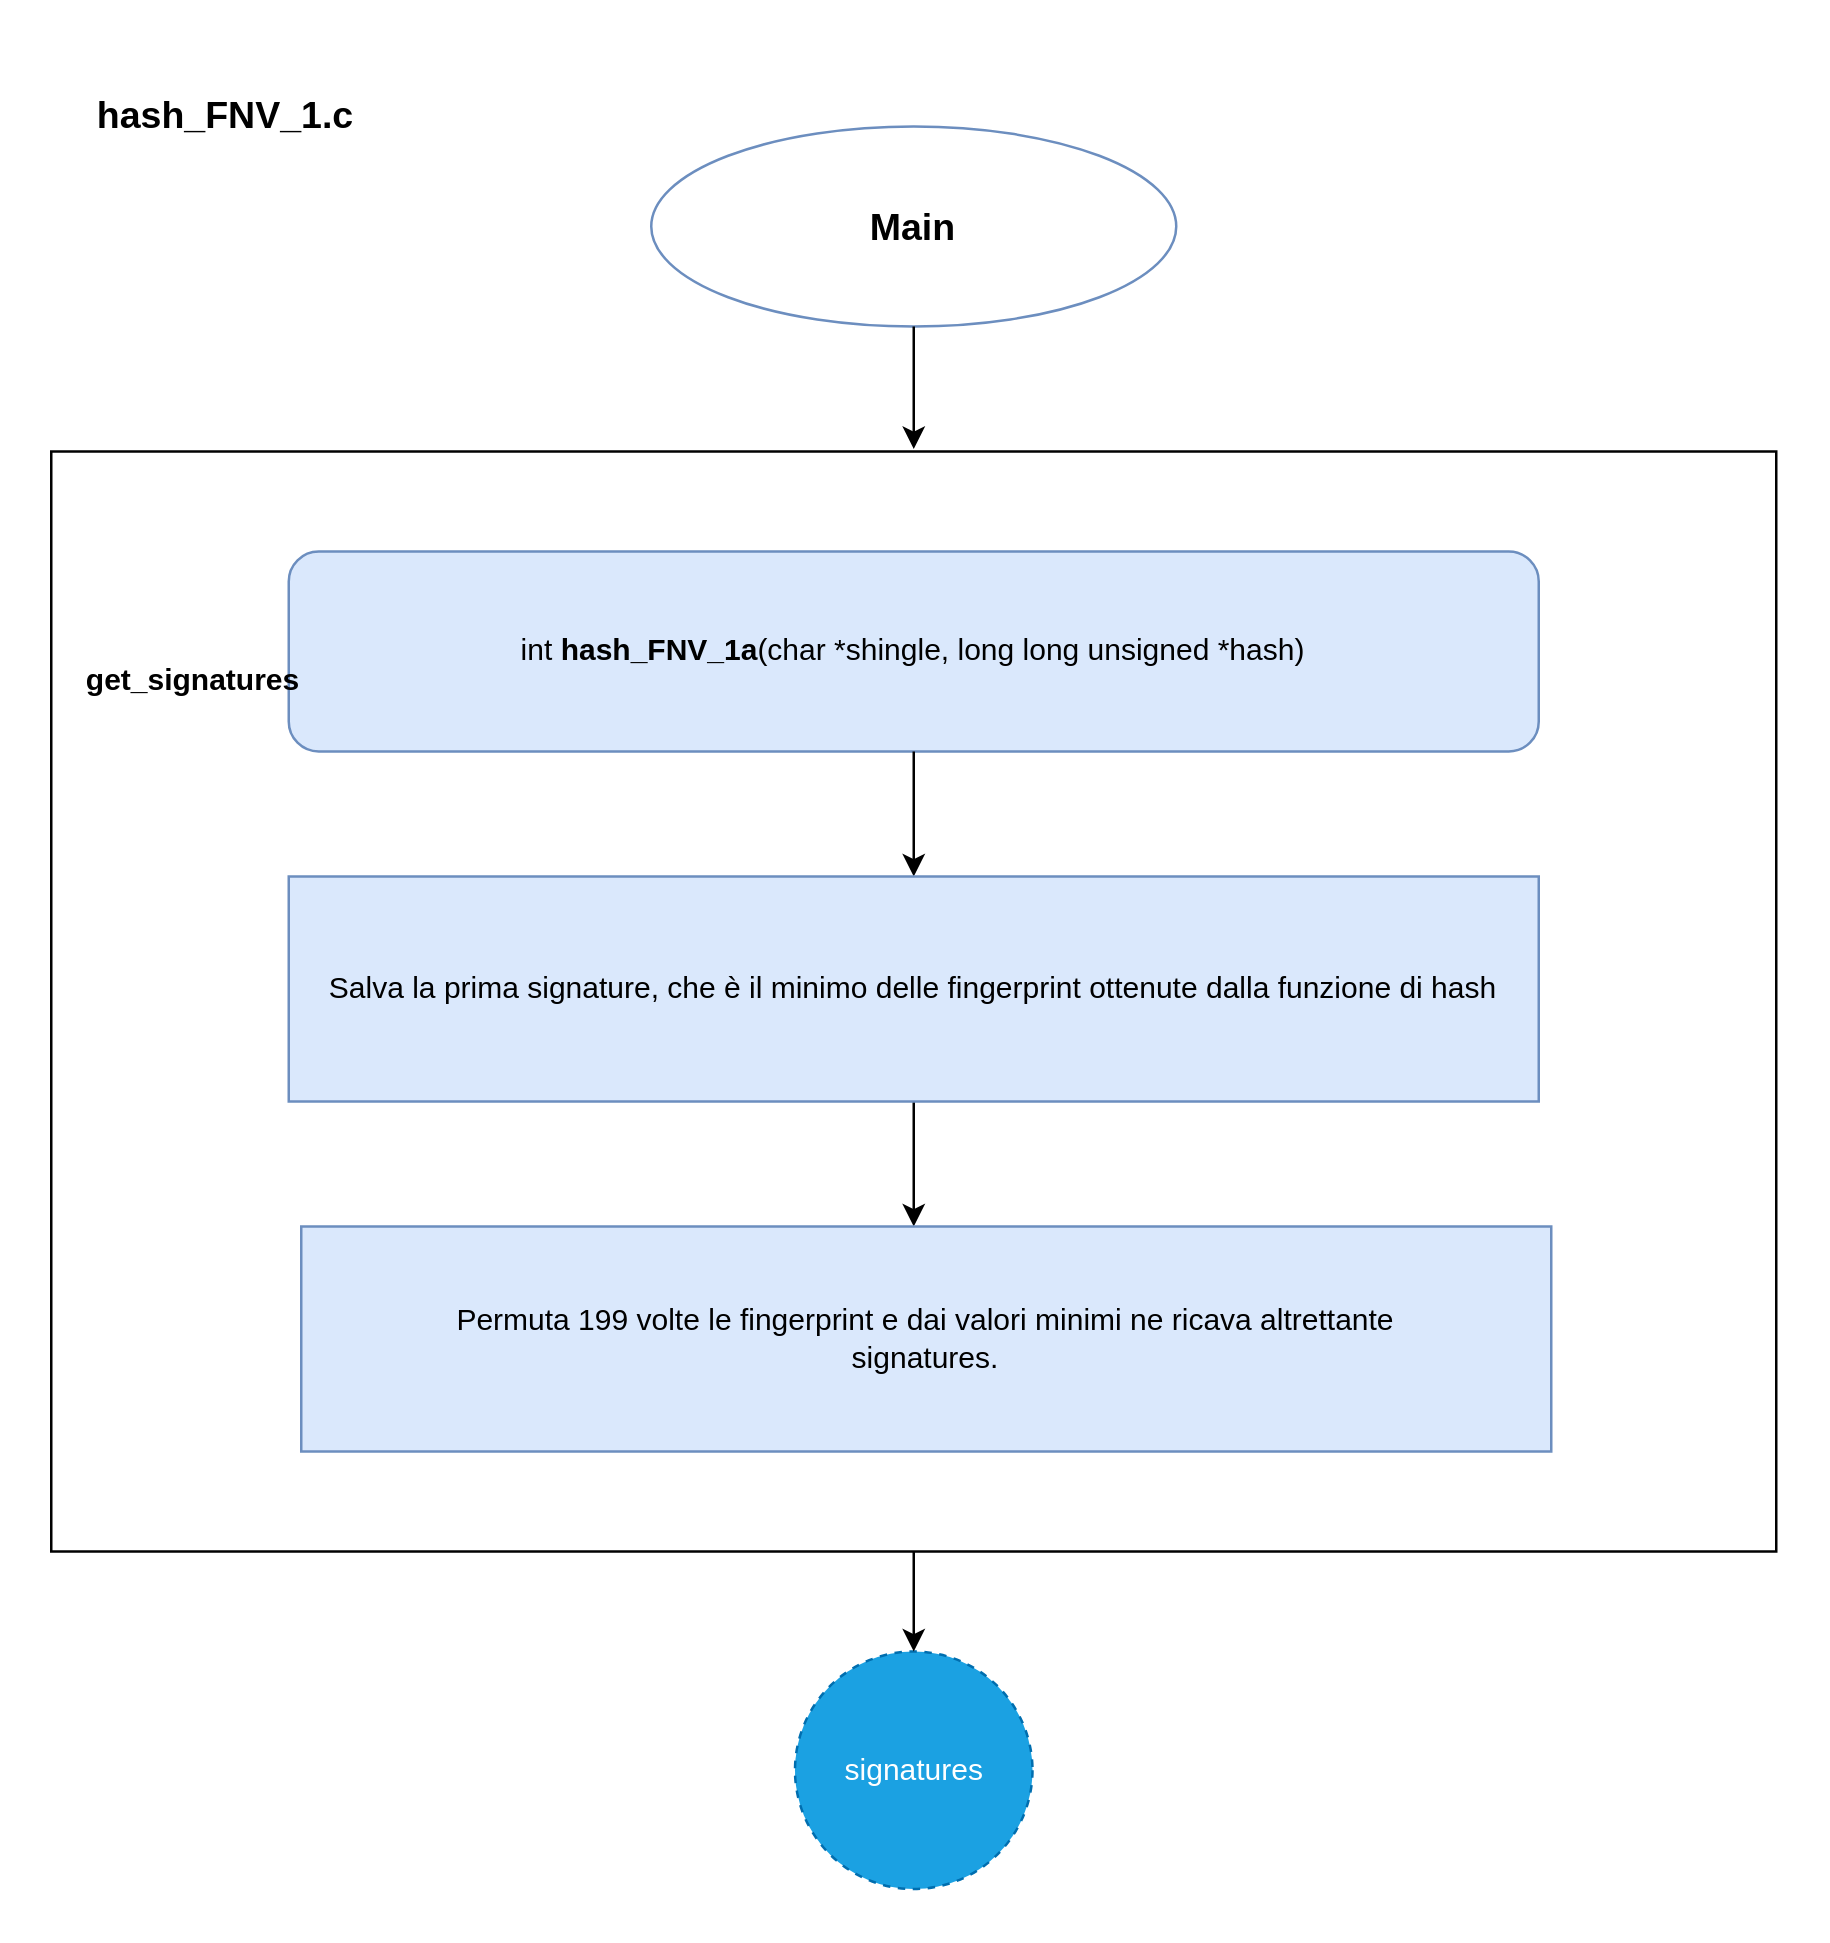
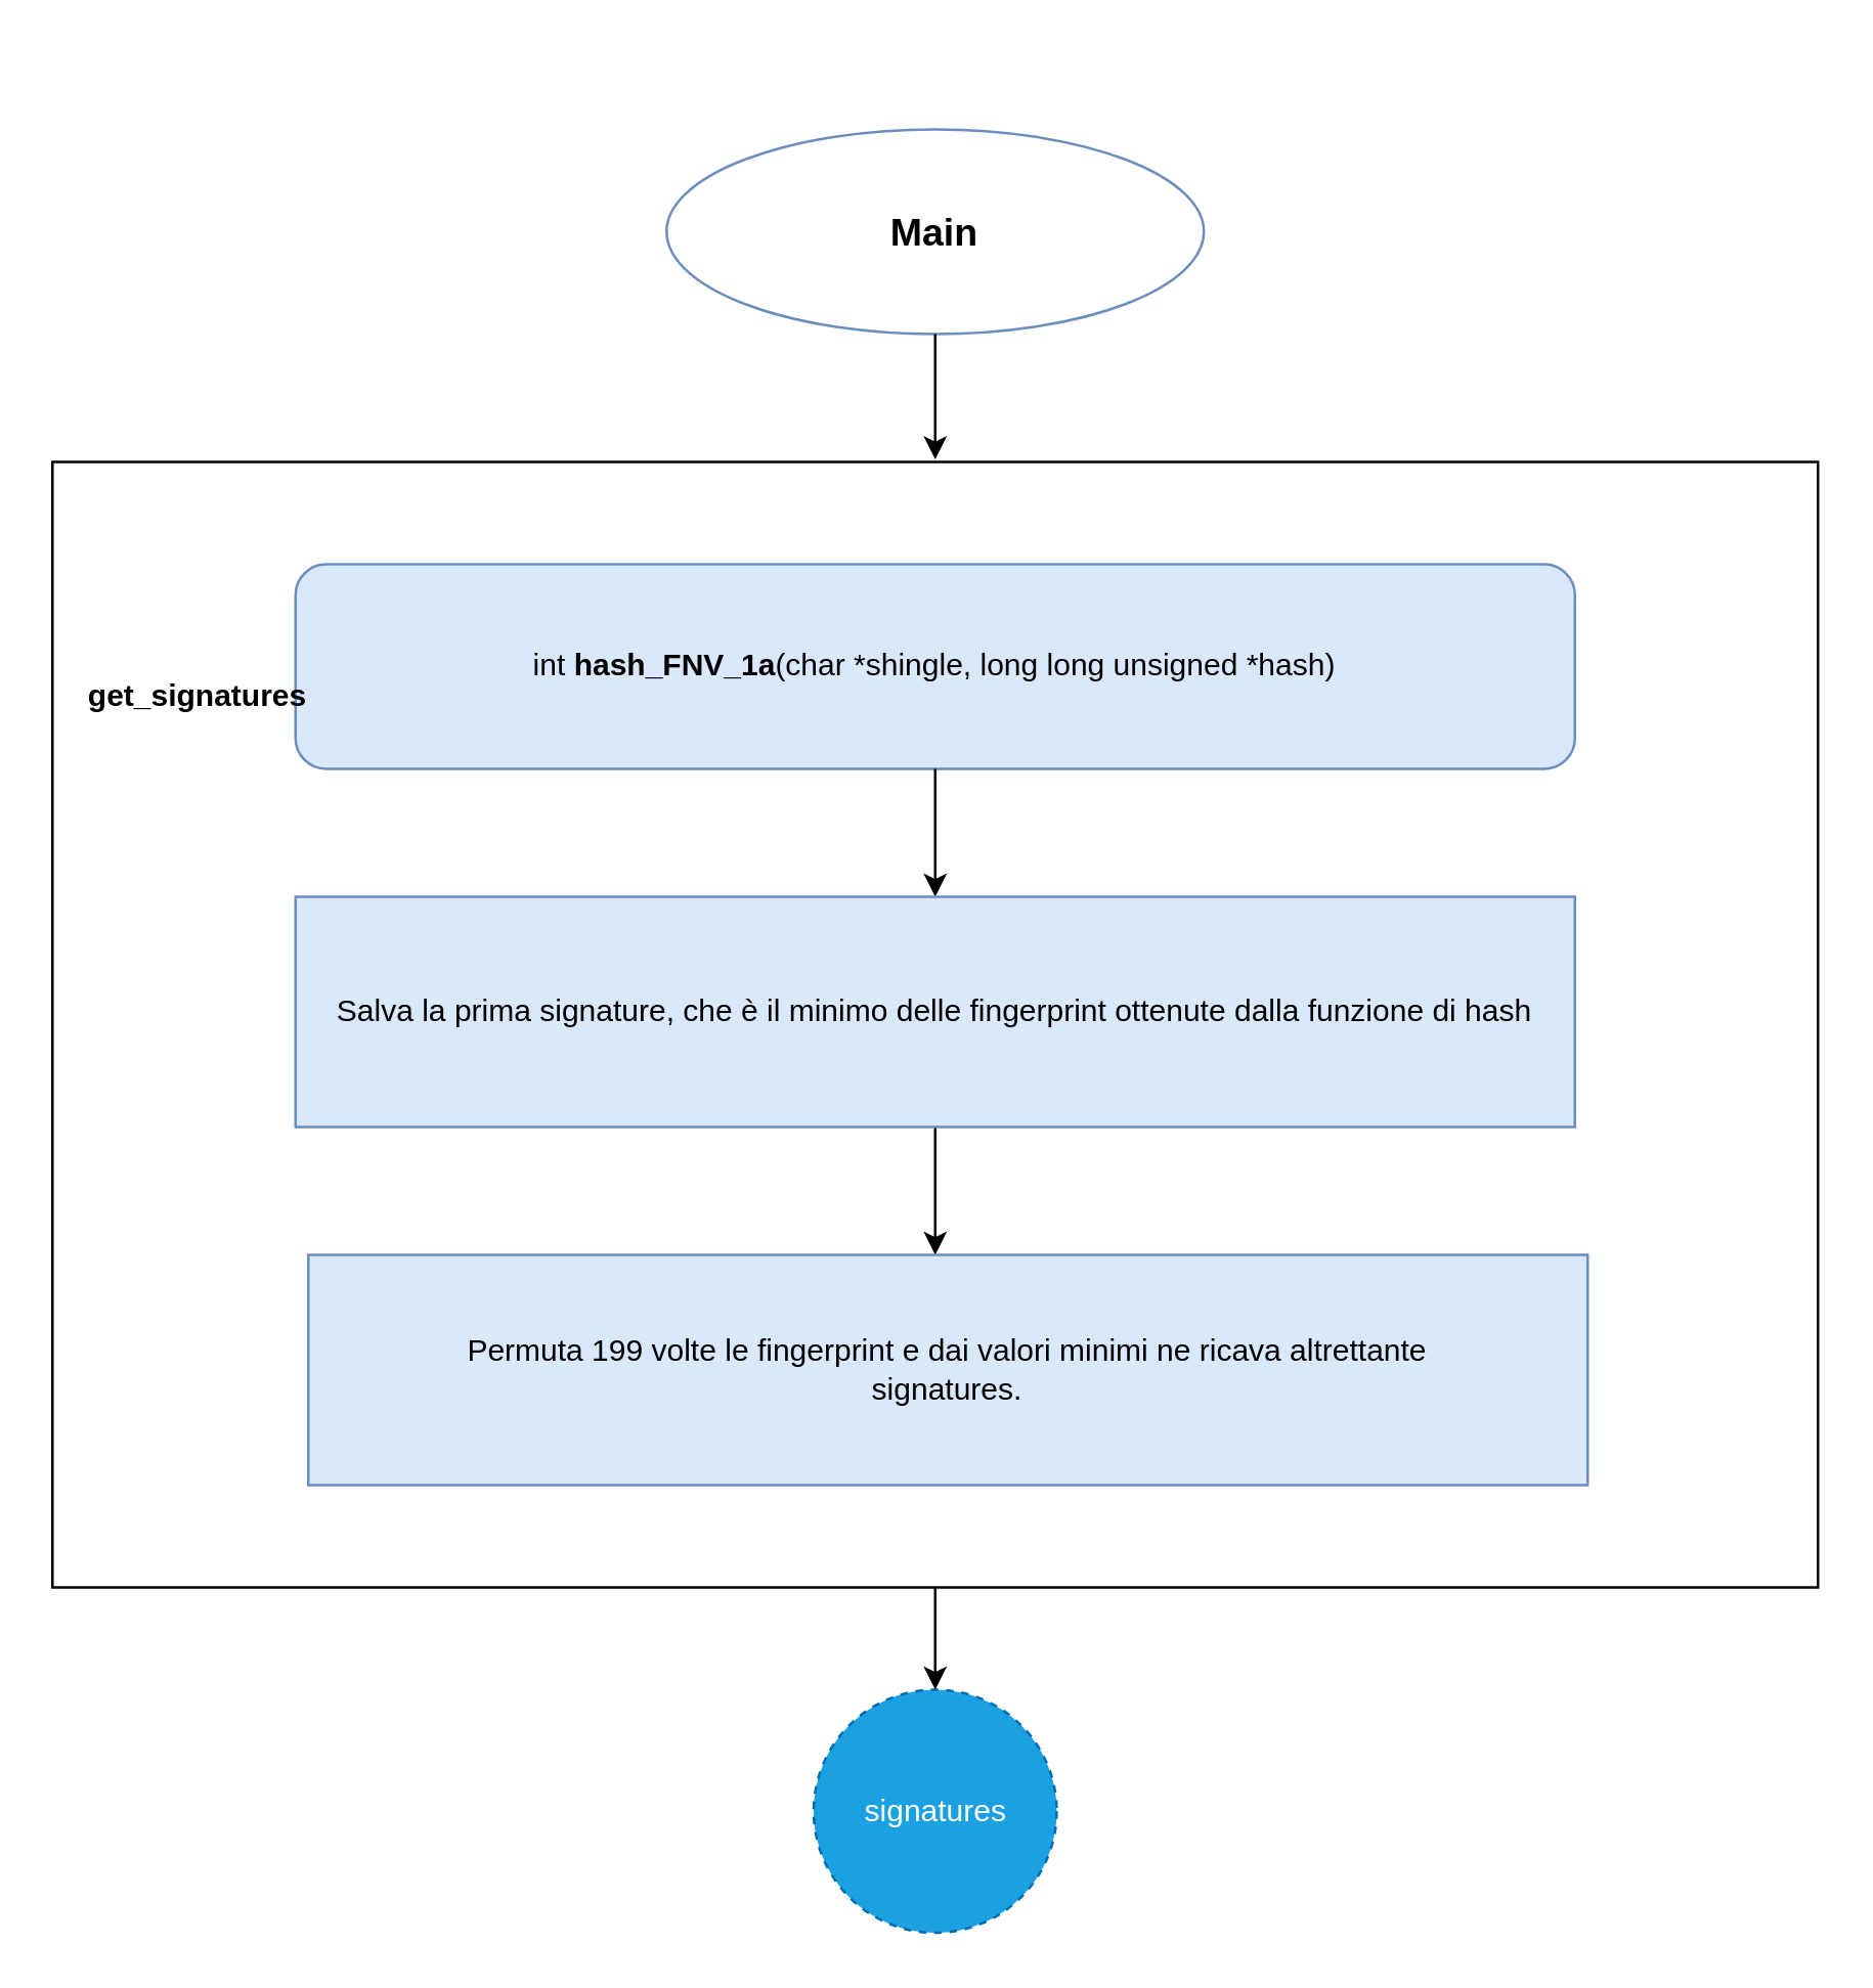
- <mxCell id="7" value="hash_FNV_1.c" style="text;html=1;strokeColor=none;fillColor=none;align=center;verticalAlign=middle;whiteSpace=wrap;rounded=0;fontStyle=1;fontSize=15;" vertex="1" parent="1"><mxGeometry x="45" y="20" width="90" height="50" as="geometry" /></mxCell>
